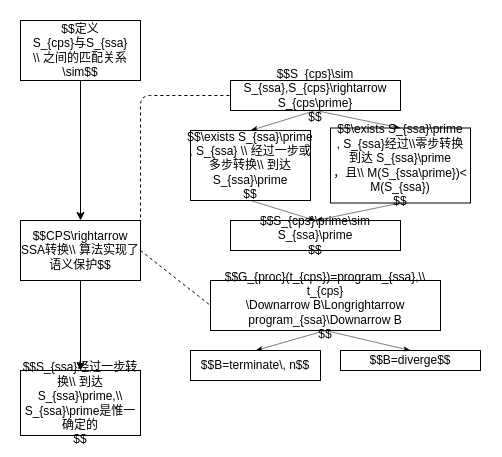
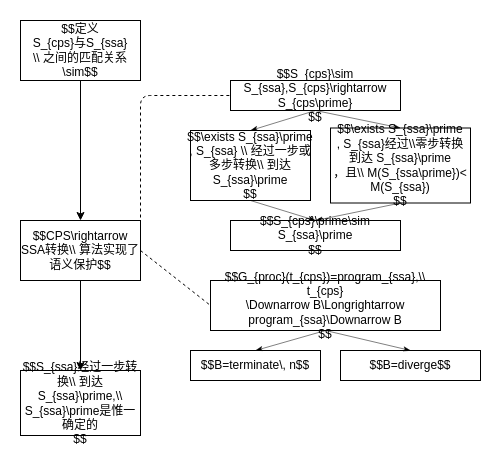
- <mxCell id="14" value="$$B=diverge$$" style="rounded=0;whiteSpace=wrap;html=1;" parent="1" vertex="1"><mxGeometry x="340" y="350" width="140" height="20" as="geometry" /></mxCell>
+ <mxCell id="14" value="$$B=diverge$$" style="rounded=0;whiteSpace=wrap;html=1;" parent="1" vertex="1"><mxGeometry x="340" y="350" width="140" height="30" as="geometry" /></mxCell>
